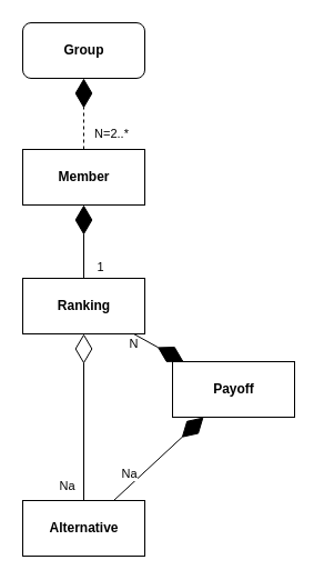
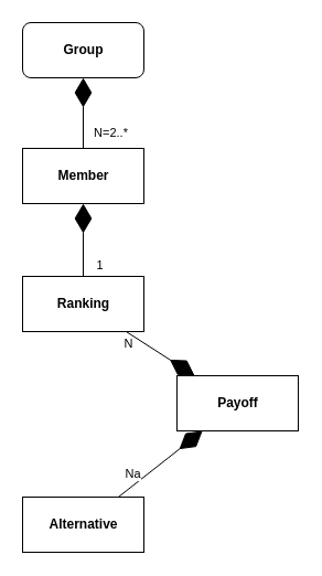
- <mxCell id="10" value="N=2..*" style="endArrow=diamondThin;endFill=1;endSize=24;html=1;dashed=1;" parent="1" source="2" target="6" edge="1"><mxGeometry x="-0.562" y="-25" width="160" relative="1" as="geometry"><mxPoint x="150" y="180" as="sourcePoint" /><mxPoint x="310" y="180" as="targetPoint" /><mxPoint as="offset" /></mxGeometry></mxCell>
+ <mxCell id="10" value="N=2..*" style="endArrow=diamondThin;endFill=1;endSize=24;html=1;" parent="1" source="2" target="6" edge="1"><mxGeometry x="-0.562" y="-25" width="160" relative="1" as="geometry"><mxPoint x="150" y="180" as="sourcePoint" /><mxPoint x="310" y="180" as="targetPoint" /><mxPoint as="offset" /></mxGeometry></mxCell>
- <mxCell id="11" value="&lt;b&gt;Payoff&lt;/b&gt;" style="html=1;" parent="1" vertex="1"><mxGeometry x="155" y="325" width="110" height="50" as="geometry" /></mxCell>
+ <mxCell id="11" value="&lt;b&gt;Payoff&lt;/b&gt;" style="html=1;" parent="1" vertex="1"><mxGeometry x="160" y="340" width="110" height="50" as="geometry" /></mxCell>
- <mxCell id="3" value="Na" style="edgeStyle=none;orthogonalLoop=1;jettySize=auto;html=1;endArrow=diamondThin;endFill=0;endSize=24;" parent="1" source="5" target="9" edge="1"><mxGeometry x="-0.833" y="15" relative="1" as="geometry"><mxPoint as="offset" /></mxGeometry></mxCell>
